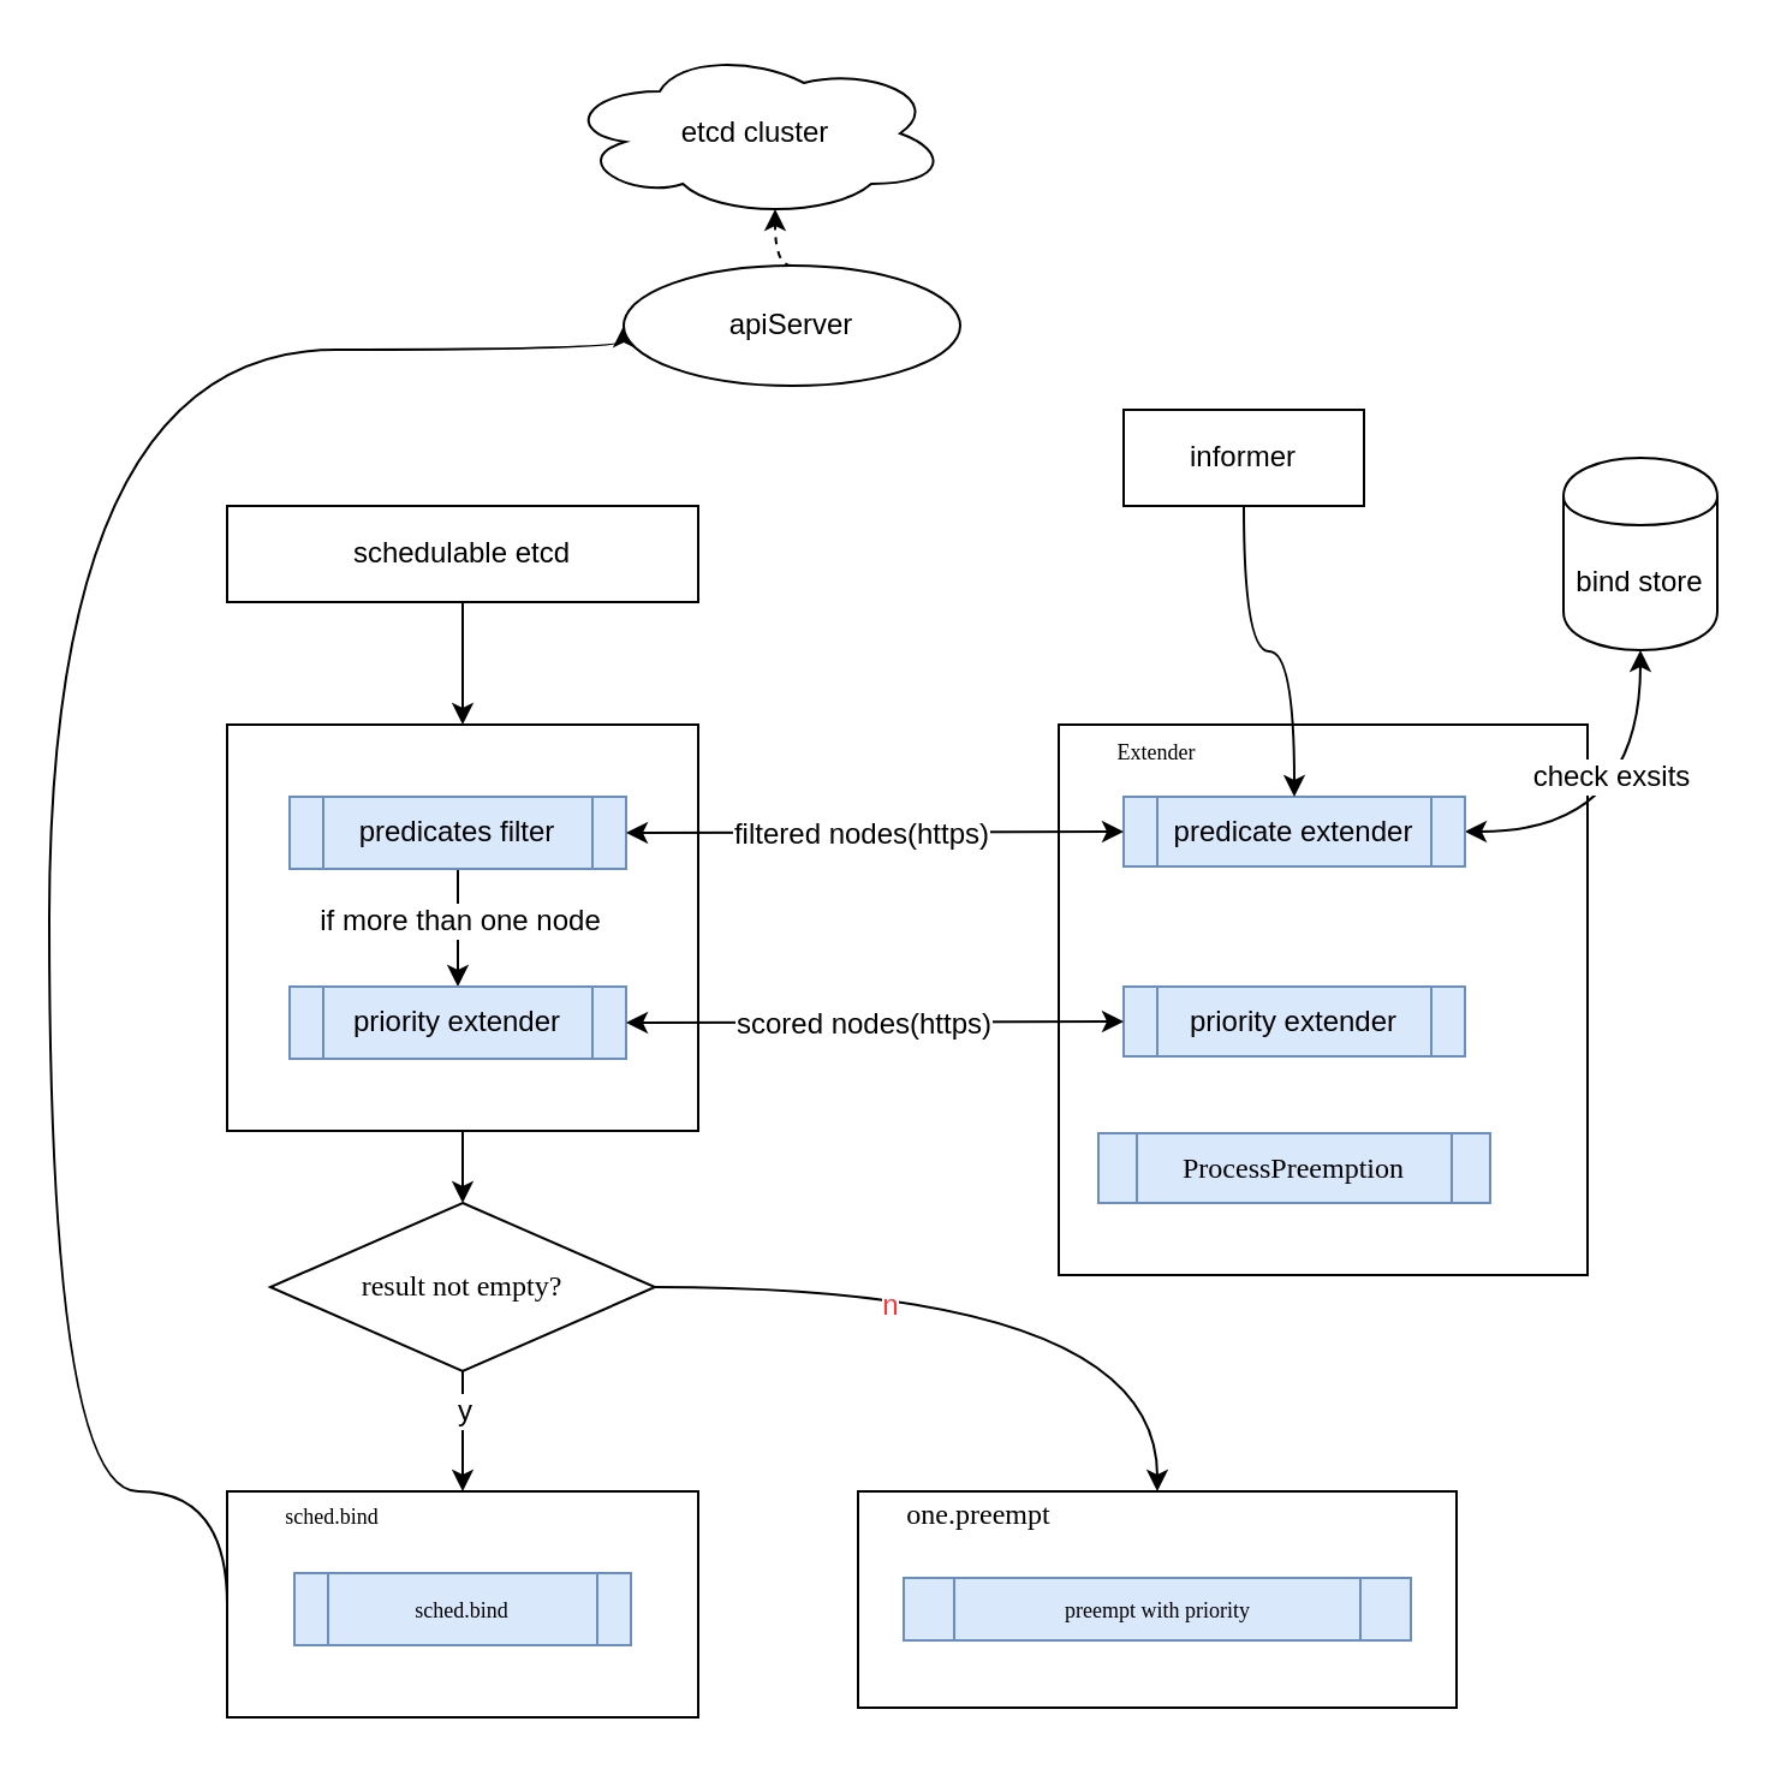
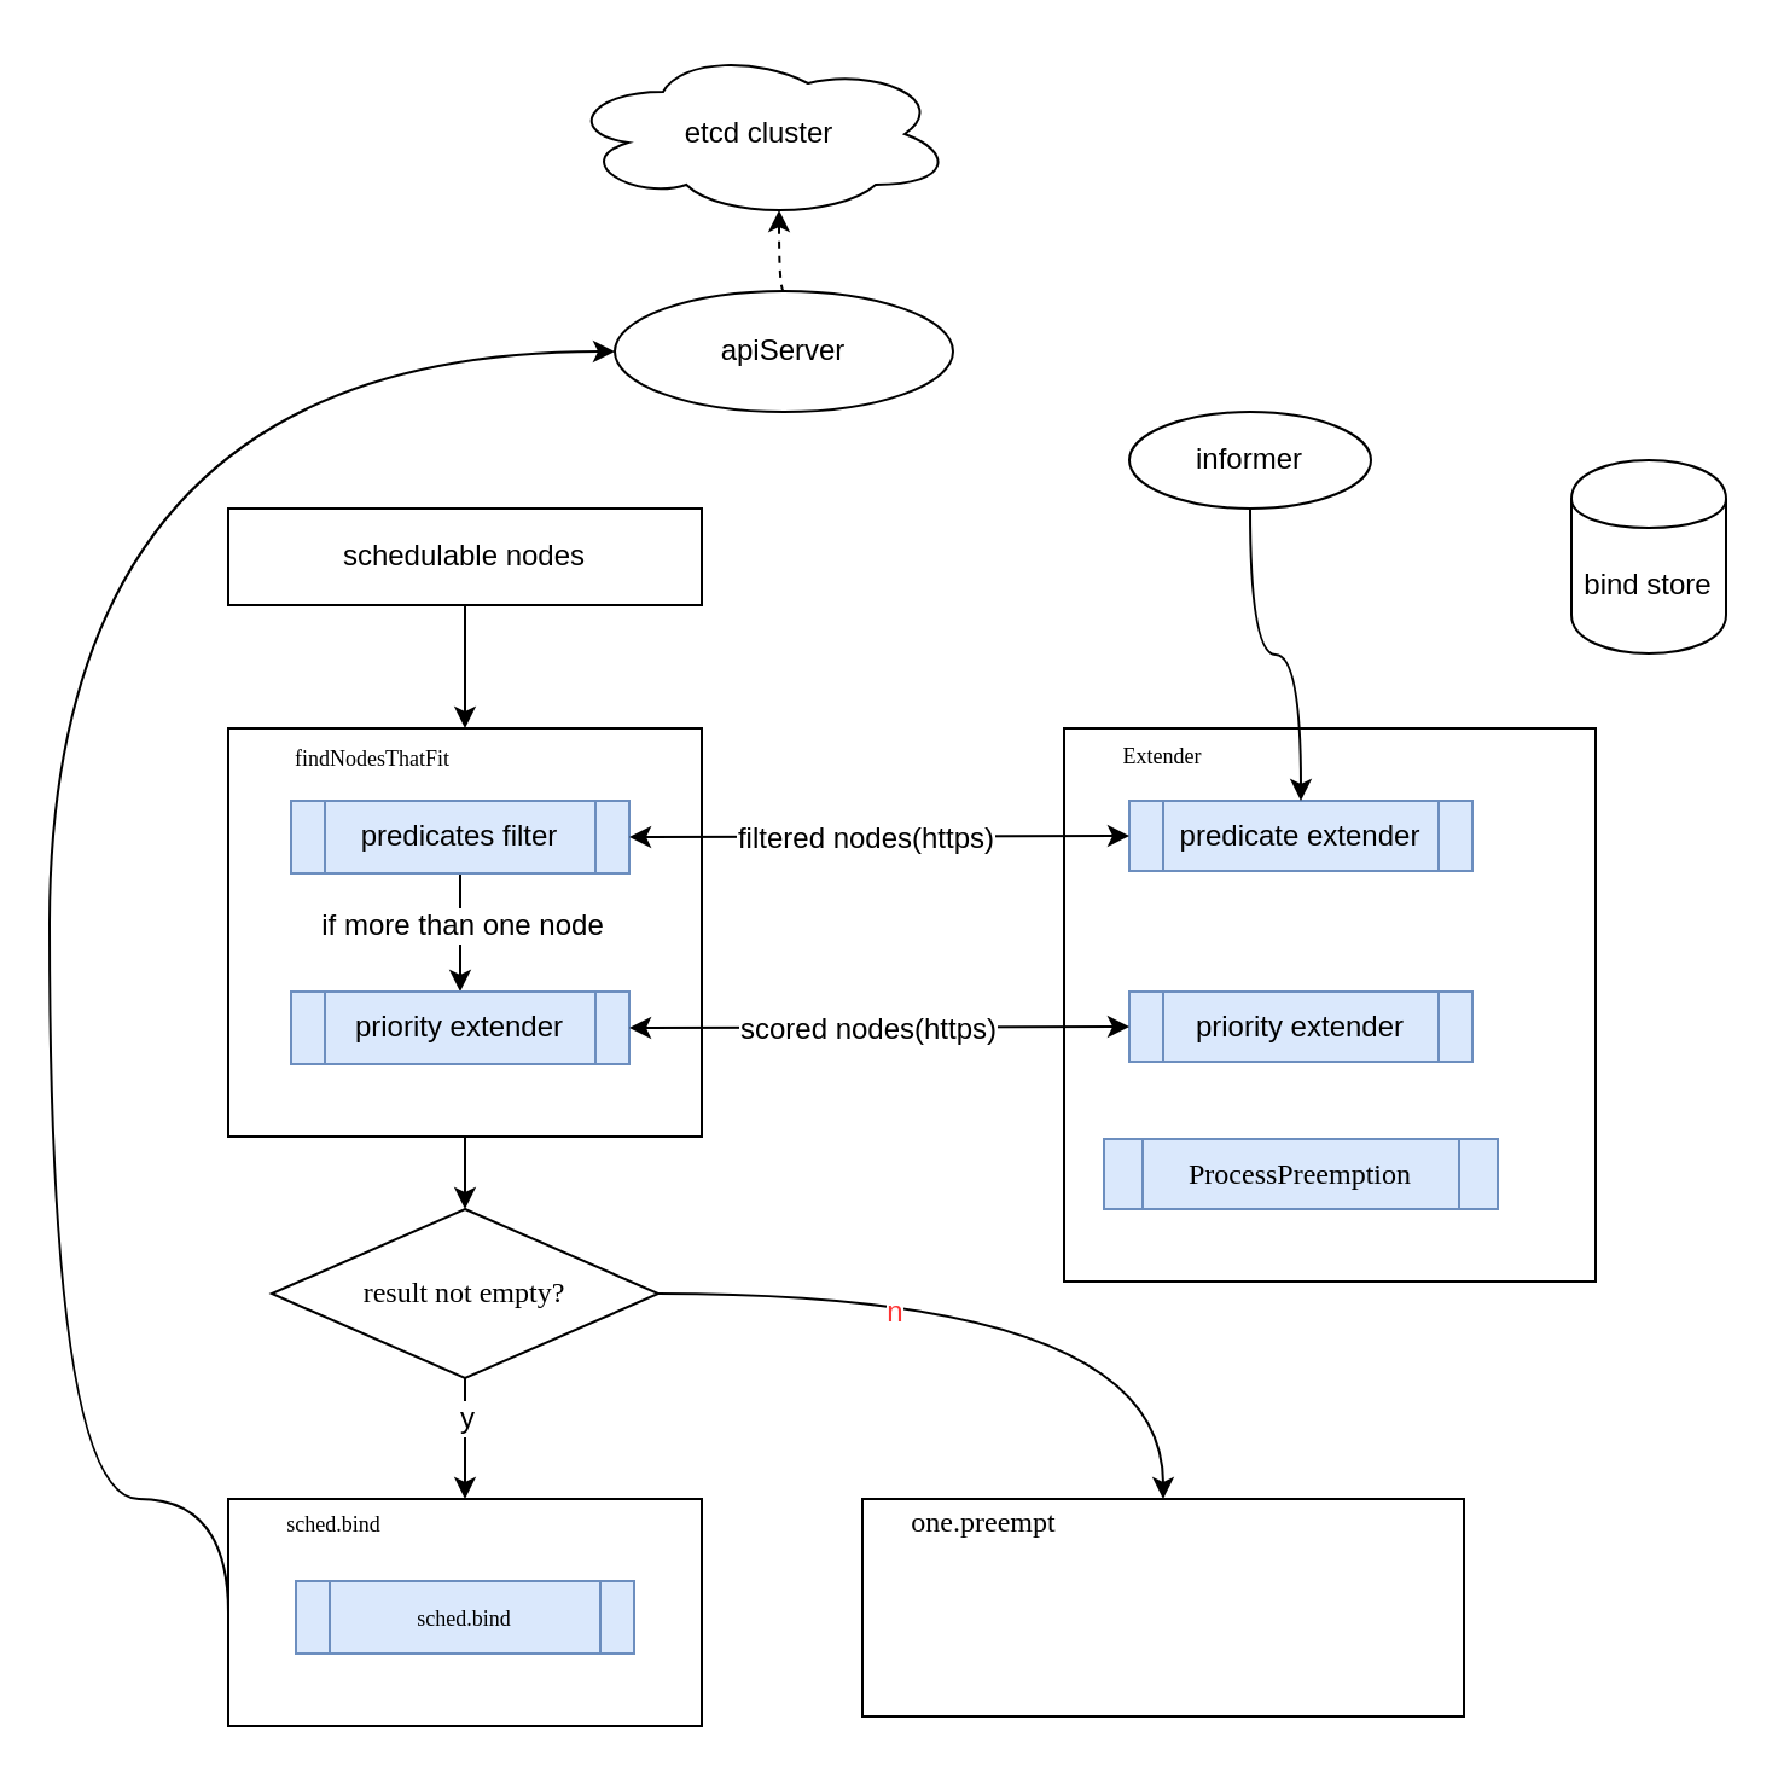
- <mxCell id="30" value="apiServer" style="ellipse;whiteSpace=wrap;html=1;" parent="1" vertex="1"><mxGeometry x="259" y="110" width="140" height="50" as="geometry" /></mxCell>
+ <mxCell id="30" value="apiServer" style="ellipse;whiteSpace=wrap;html=1;" parent="1" vertex="1"><mxGeometry x="254" y="120" width="140" height="50" as="geometry" /></mxCell>
- <mxCell id="26" value="informer" style="rounded=0;whiteSpace=wrap;html=1;" parent="1" vertex="1"><mxGeometry x="467" y="170" width="100" height="40" as="geometry" /></mxCell>
+ <mxCell id="26" value="informer" style="ellipse;whiteSpace=wrap;html=1;" parent="1" vertex="1"><mxGeometry x="467" y="170" width="100" height="40" as="geometry" /></mxCell>
- <mxCell id="3" value="schedulable etcd" style="rounded=0;whiteSpace=wrap;html=1;" parent="1" vertex="1"><mxGeometry x="94" y="210" width="196" height="40" as="geometry" /></mxCell>
+ <mxCell id="3" value="schedulable nodes" style="rounded=0;whiteSpace=wrap;html=1;" parent="1" vertex="1"><mxGeometry x="94" y="210" width="196" height="40" as="geometry" /></mxCell>
+ <mxCell id="8" value="&lt;pre style=&quot;background-color: rgb(255 , 255 , 255) ; font-family: &amp;#34;menlo&amp;#34;&quot;&gt;&lt;font style=&quot;font-size: 9px&quot;&gt;findNodesThatFit&lt;/font&gt;&lt;/pre&gt;" style="text;html=1;strokeColor=none;fillColor=none;align=center;verticalAlign=middle;whiteSpace=wrap;rounded=0;" parent="1" vertex="1"><mxGeometry x="96" y="303" width="116" height="20" as="geometry" /></mxCell>
- <mxCell id="15" style="edgeStyle=orthogonalEdgeStyle;curved=1;rounded=0;orthogonalLoop=1;jettySize=auto;html=1;exitX=1;exitY=0.5;exitDx=0;exitDy=0;entryX=0.5;entryY=1;entryDx=0;entryDy=0;startArrow=classic;startFill=1;endArrow=classic;endFill=1;" parent="1" source="17" target="23" edge="1"><mxGeometry relative="1" as="geometry" /></mxCell>
- <mxCell id="16" value="check exsits" style="text;html=1;align=center;verticalAlign=middle;resizable=0;points=[];labelBackgroundColor=#ffffff;" parent="15" vertex="1" connectable="0"><mxGeometry x="-0.192" y="23" relative="1" as="geometry"><mxPoint as="offset" /></mxGeometry></mxCell>
- <mxCell id="38" value="&lt;pre style=&quot;font-family: &amp;#34;menlo&amp;#34;&quot;&gt;&lt;font style=&quot;font-size: 9px&quot;&gt;preempt with priority&lt;/font&gt;&lt;/pre&gt;" style="shape=process;whiteSpace=wrap;html=1;backgroundOutline=1;fillColor=#dae8fc;strokeColor=#6c8ebf;" vertex="1" parent="1"><mxGeometry x="375.5" y="656" width="211" height="26" as="geometry" /></mxCell>
